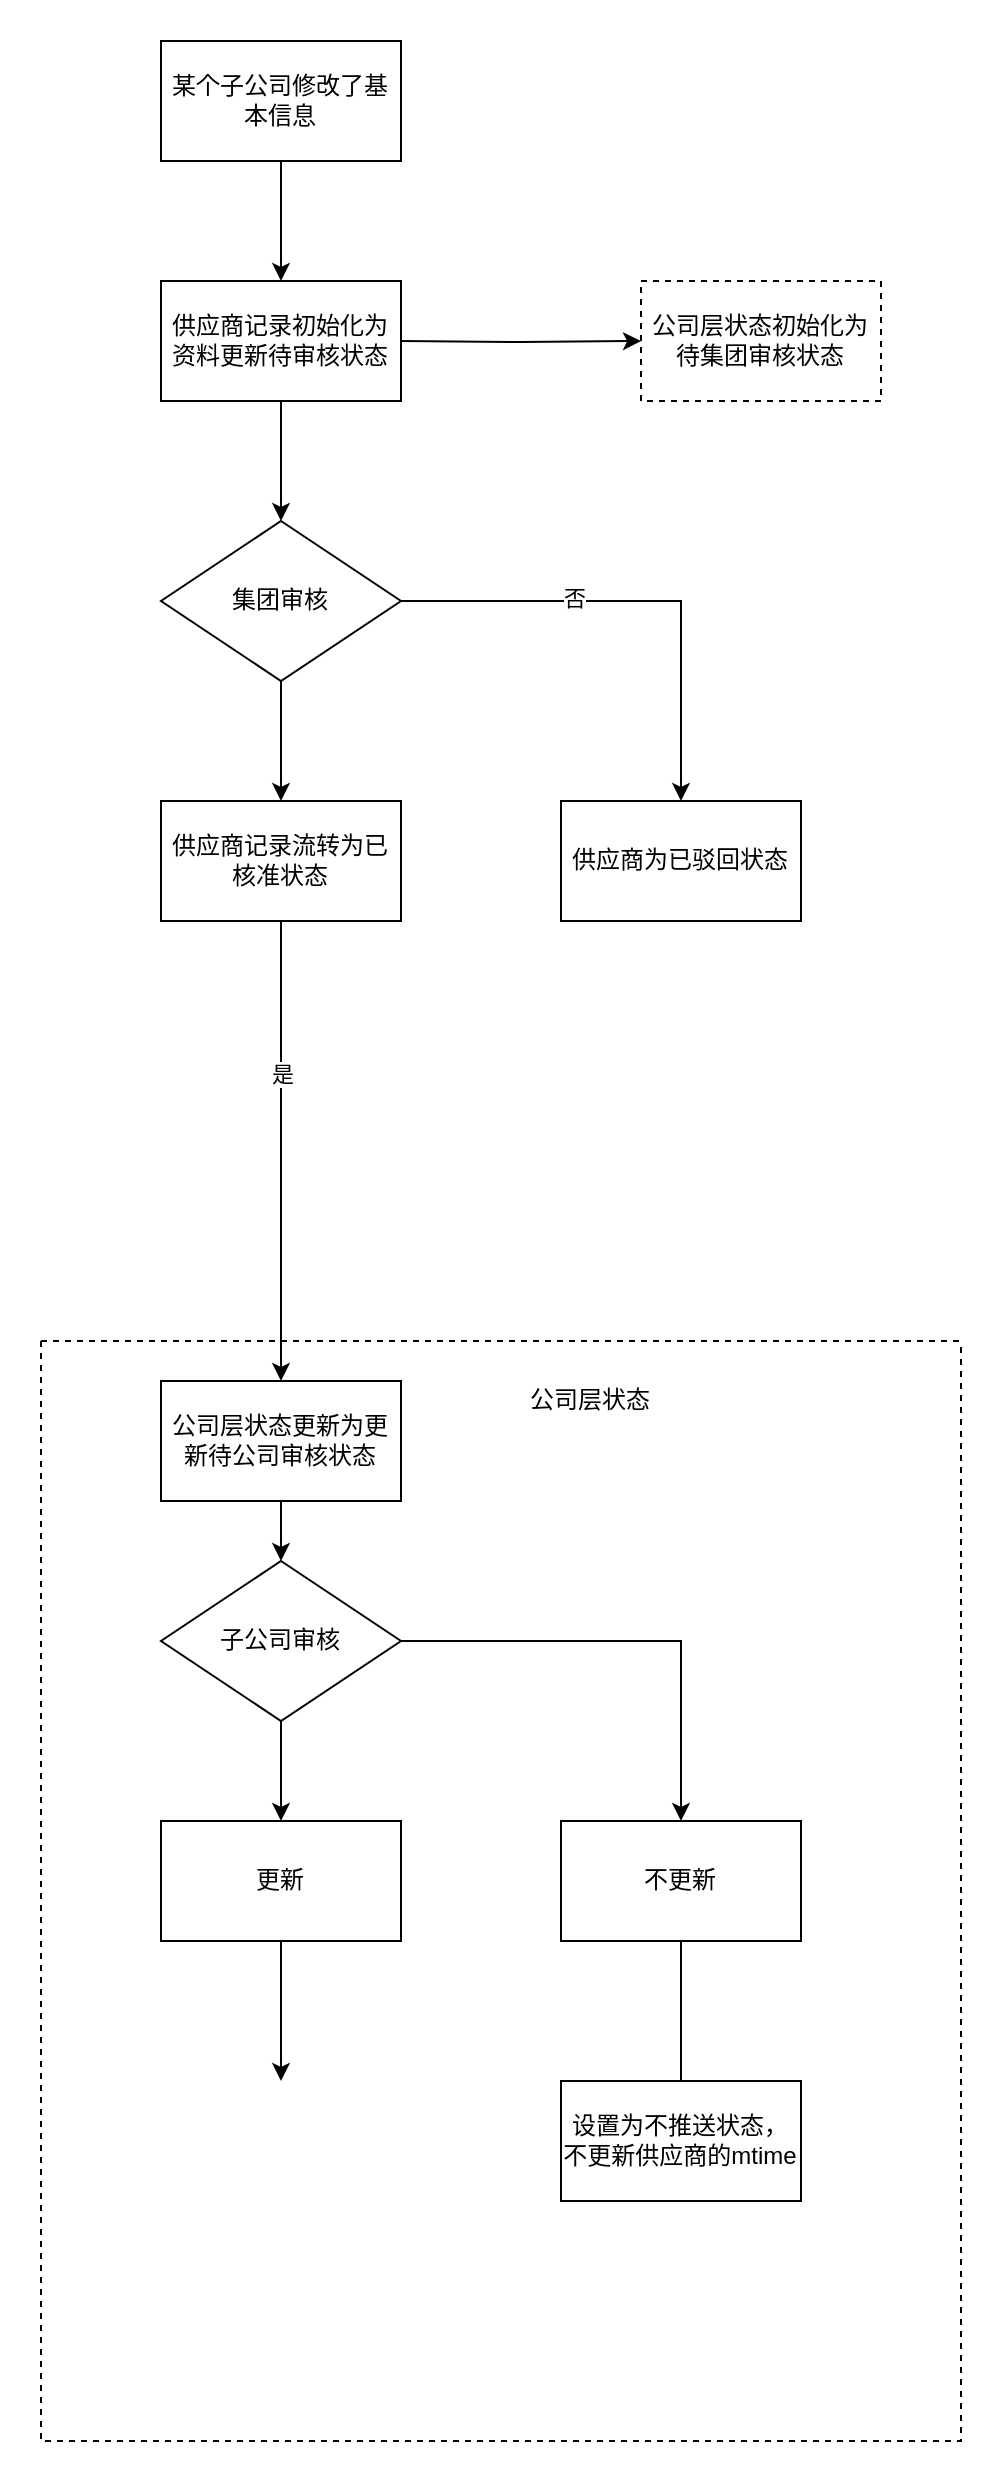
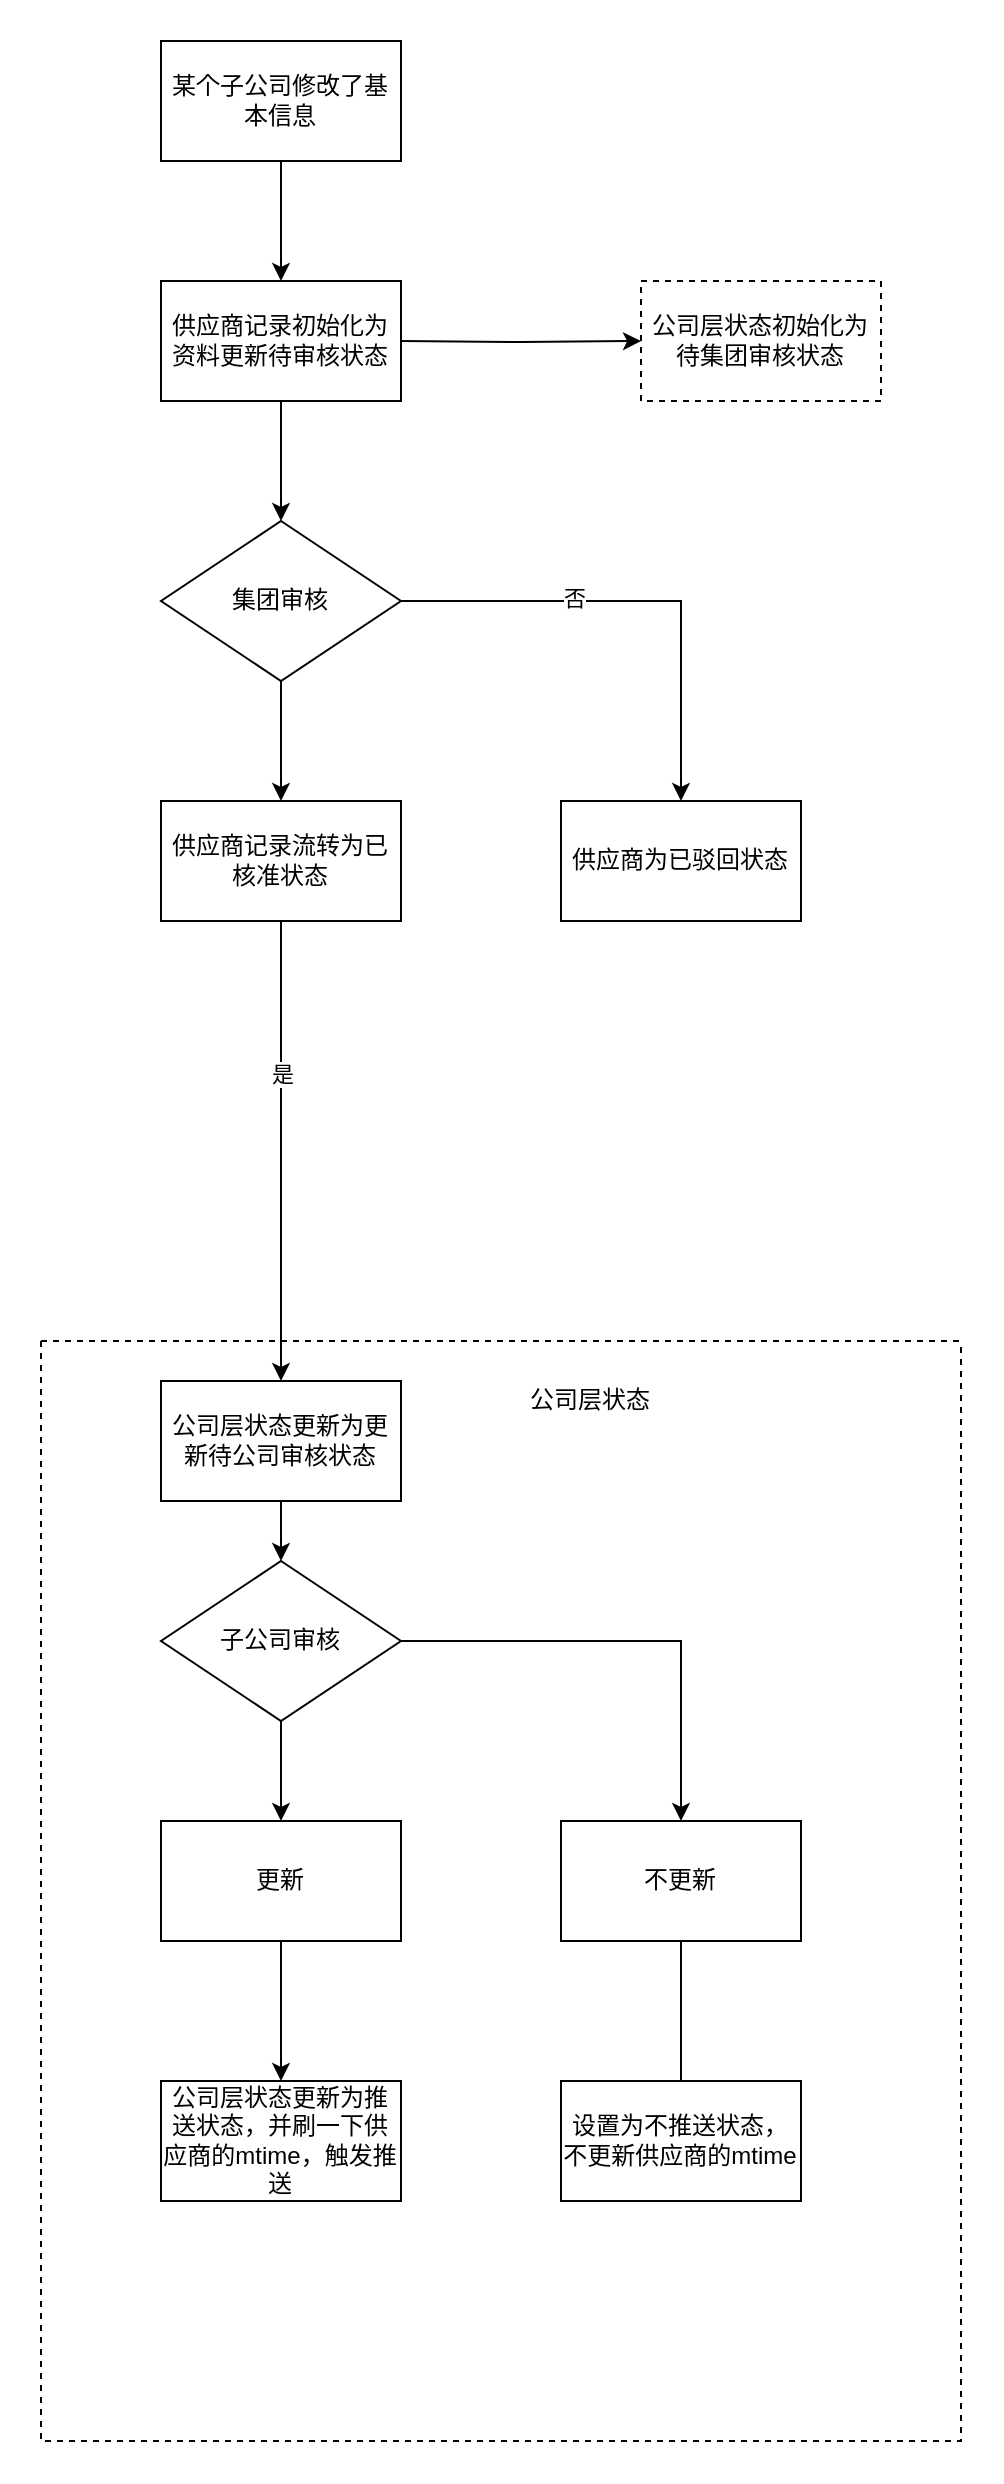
+ <mxCell id="24" value="公司层状态更新为推送状态，并刷一下供应商的mtime，触发推送" style="rounded=0;whiteSpace=wrap;html=1;" vertex="1" parent="13"><mxGeometry x="60" y="370" width="120" height="60" as="geometry" /></mxCell>
